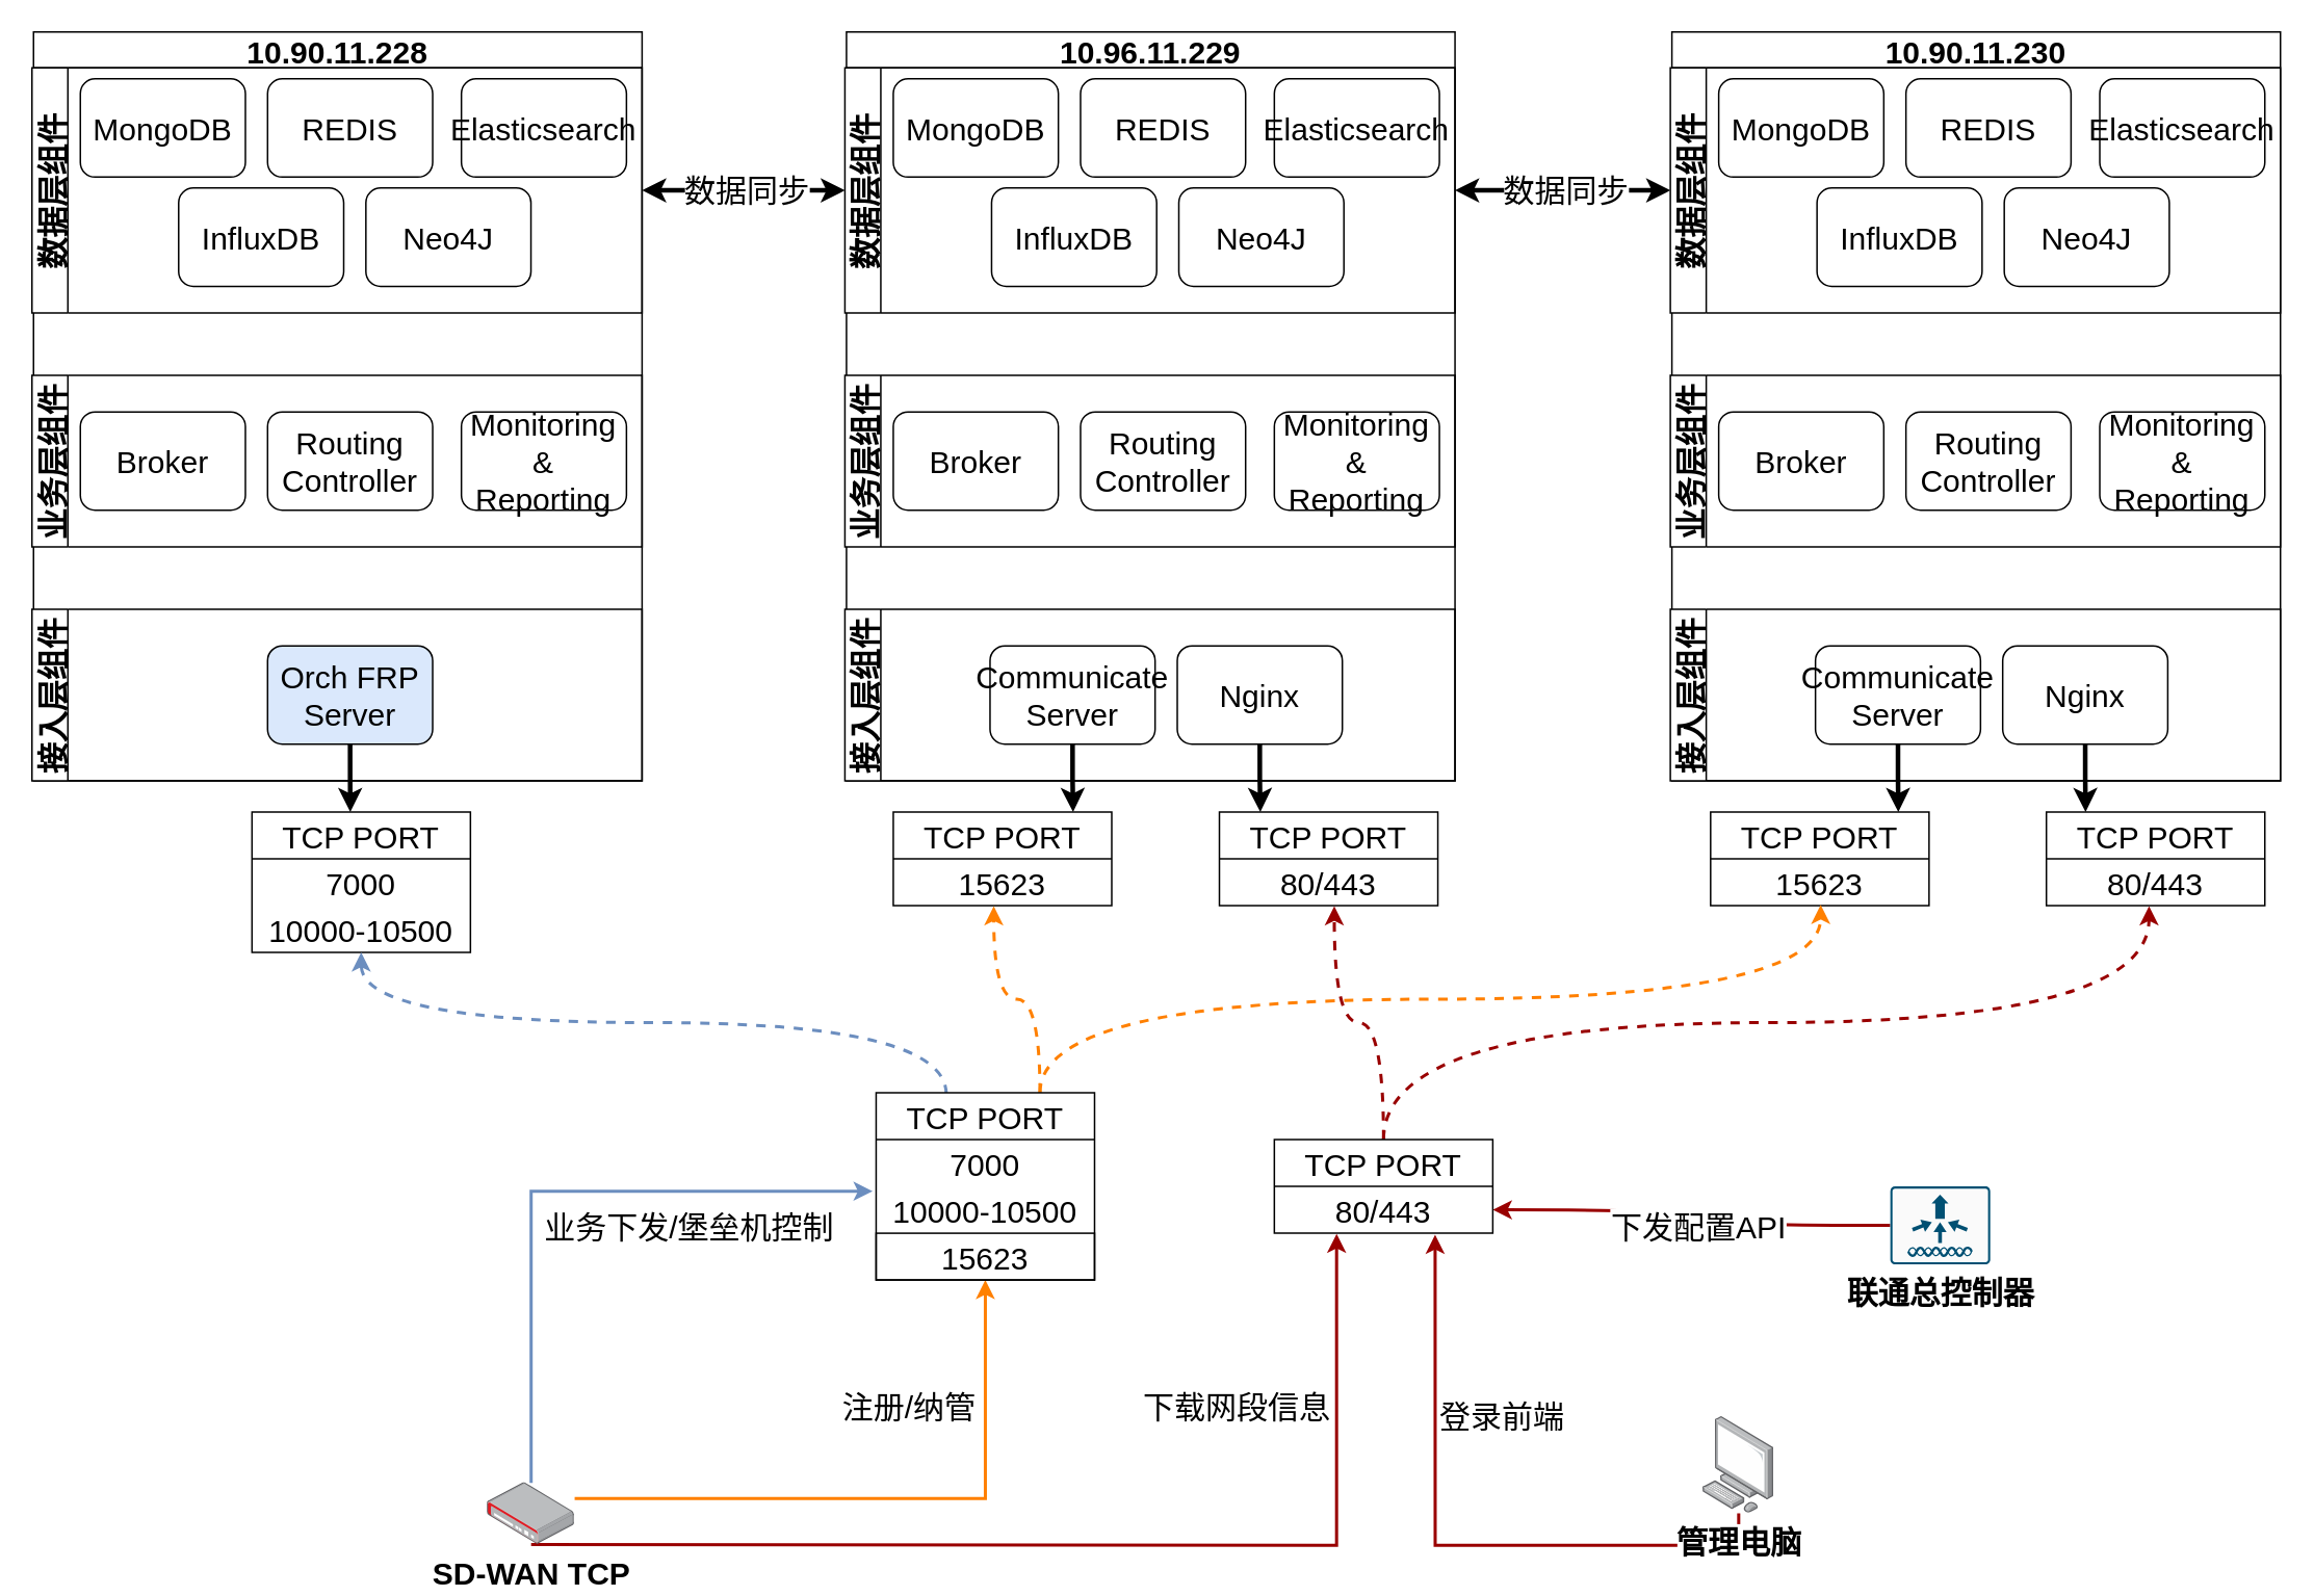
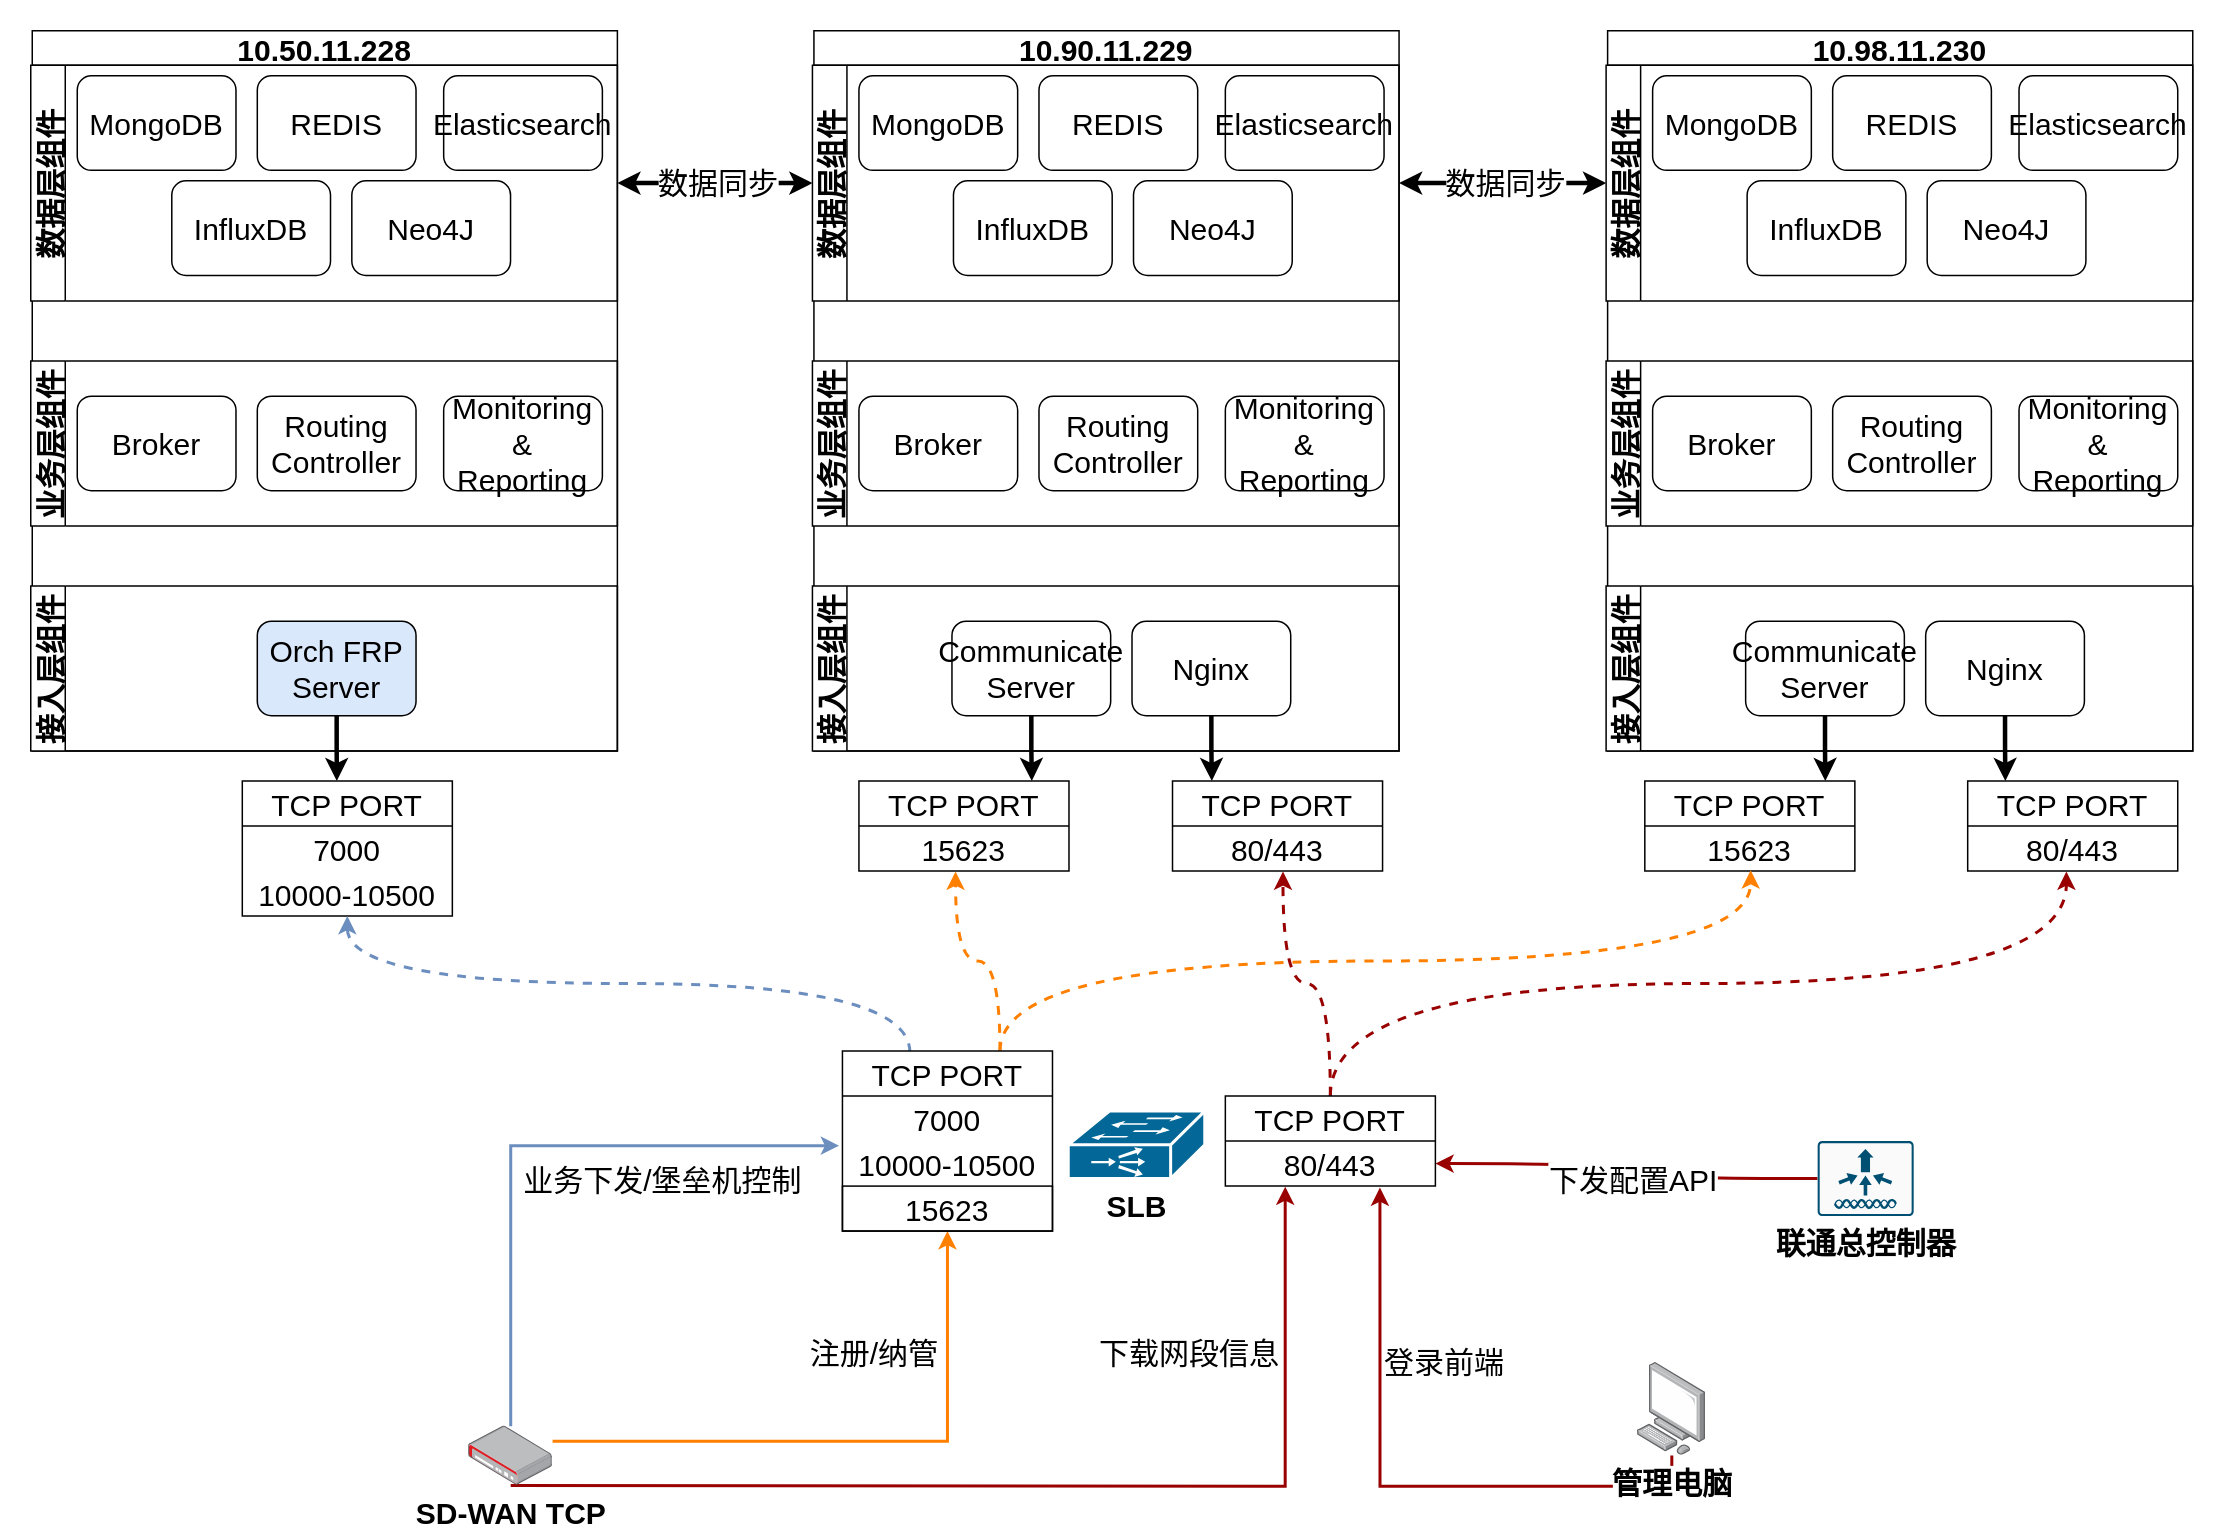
- <mxCell id="16" value="10.90.11.228" style="swimlane;fontSize=20;align=center;" vertex="1" parent="1"><mxGeometry x="21" y="20" width="390" height="480" as="geometry" /></mxCell>
+ <mxCell id="16" value="10.50.11.228" style="swimlane;fontSize=20;align=center;" vertex="1" parent="1"><mxGeometry x="21" y="20" width="390" height="480" as="geometry" /></mxCell>
- <mxCell id="2" value="10.96.11.229" style="swimlane;fontSize=20;align=center;" vertex="1" parent="1"><mxGeometry x="542" y="20" width="390" height="480" as="geometry" /></mxCell>
+ <mxCell id="2" value="10.90.11.229" style="swimlane;fontSize=20;align=center;" vertex="1" parent="1"><mxGeometry x="542" y="20" width="390" height="480" as="geometry" /></mxCell>
- <mxCell id="29" value="10.90.11.230" style="swimlane;fontSize=20;align=center;" vertex="1" parent="1"><mxGeometry x="1071" y="20" width="390" height="480" as="geometry" /></mxCell>
+ <mxCell id="29" value="10.98.11.230" style="swimlane;fontSize=20;align=center;" vertex="1" parent="1"><mxGeometry x="1071" y="20" width="390" height="480" as="geometry" /></mxCell>
+ <mxCell id="55" value="&lt;b style=&quot;font-size: 20px;&quot;&gt;SLB&lt;/b&gt;" style="shape=mxgraph.cisco.misc.ios_slb;html=1;pointerEvents=1;dashed=0;fillColor=#036897;strokeColor=#ffffff;strokeWidth=2;verticalLabelPosition=bottom;verticalAlign=top;align=center;outlineConnect=0;fontSize=20;" vertex="1" parent="1"><mxGeometry x="711.5" y="740" width="91" height="45" as="geometry" /></mxCell>
